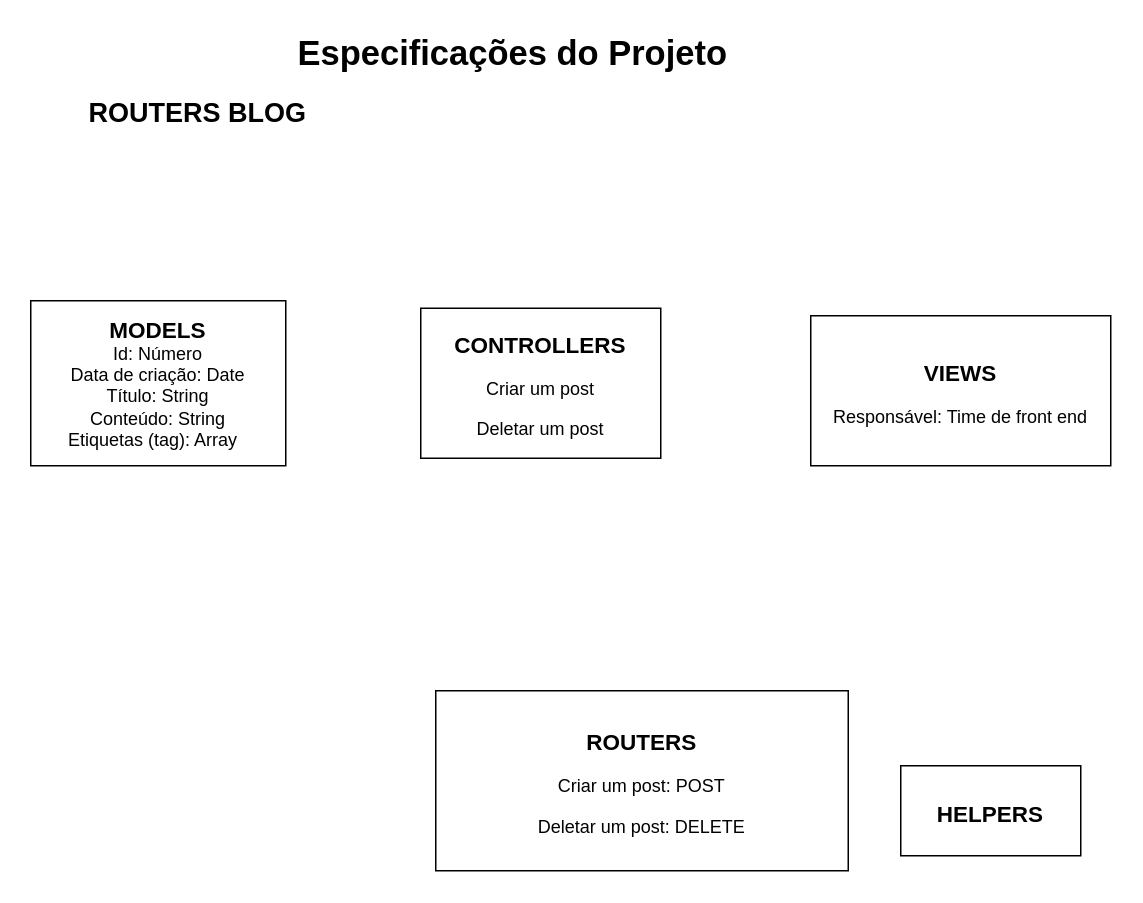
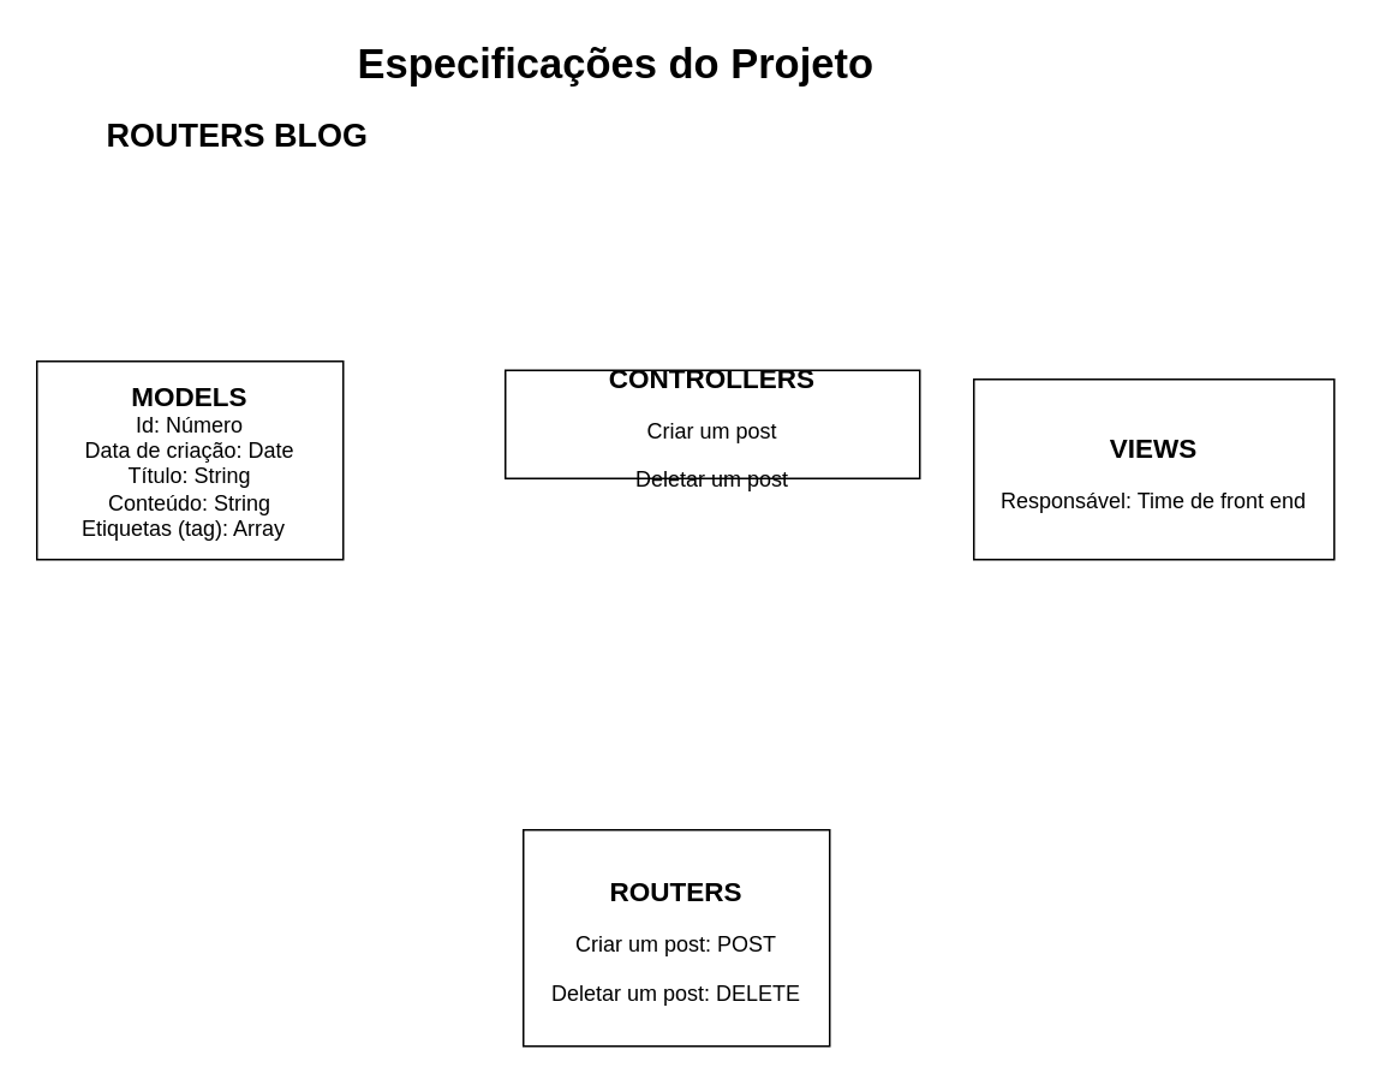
- <mxCell id="5" value="&lt;span style=&quot;font-size: 15px&quot;&gt;&lt;b&gt;CONTROLLERS&lt;/b&gt;&lt;/span&gt;&lt;br style=&quot;font-size: 16px&quot;&gt;&lt;font style=&quot;font-size: 12px&quot;&gt;Criar um post&lt;br&gt;Deletar um post&lt;br&gt;&lt;/font&gt;" style="rounded=0;whiteSpace=wrap;html=1;fontSize=23;" vertex="1" parent="1"><mxGeometry x="280" y="205" width="160" height="100" as="geometry" /></mxCell>
+ <mxCell id="5" value="&lt;span style=&quot;font-size: 15px&quot;&gt;&lt;b&gt;CONTROLLERS&lt;/b&gt;&lt;/span&gt;&lt;br style=&quot;font-size: 16px&quot;&gt;&lt;font style=&quot;font-size: 12px&quot;&gt;Criar um post&lt;br&gt;Deletar um post&lt;br&gt;&lt;/font&gt;" style="rounded=0;whiteSpace=wrap;html=1;fontSize=23;" vertex="1" parent="1"><mxGeometry x="280" y="205" width="230" height="60" as="geometry" /></mxCell>
- <mxCell id="7" value="&lt;font style=&quot;font-size: 15px&quot;&gt;&lt;b&gt;ROUTERS&lt;br&gt;&lt;/b&gt;&lt;span style=&quot;font-size: 12px&quot;&gt;Criar um post: POST&lt;/span&gt;&lt;br style=&quot;font-size: 12px&quot;&gt;&lt;span style=&quot;font-size: 12px&quot;&gt;Deletar um post: DELETE&lt;/span&gt;&lt;b&gt;&lt;br&gt;&lt;/b&gt;&lt;/font&gt;" style="rounded=0;whiteSpace=wrap;html=1;fontSize=23;" vertex="1" parent="1"><mxGeometry x="290" y="460" width="275" height="120" as="geometry" /></mxCell>
+ <mxCell id="7" value="&lt;font style=&quot;font-size: 15px&quot;&gt;&lt;b&gt;ROUTERS&lt;br&gt;&lt;/b&gt;&lt;span style=&quot;font-size: 12px&quot;&gt;Criar um post: POST&lt;/span&gt;&lt;br style=&quot;font-size: 12px&quot;&gt;&lt;span style=&quot;font-size: 12px&quot;&gt;Deletar um post: DELETE&lt;/span&gt;&lt;b&gt;&lt;br&gt;&lt;/b&gt;&lt;/font&gt;" style="rounded=0;whiteSpace=wrap;html=1;fontSize=23;" vertex="1" parent="1"><mxGeometry x="290" y="460" width="170" height="120" as="geometry" /></mxCell>
- <mxCell id="8" value="&lt;font style=&quot;font-size: 15px&quot;&gt;&lt;b&gt;HELPERS&lt;br&gt;&lt;/b&gt;&lt;/font&gt;" style="rounded=0;whiteSpace=wrap;html=1;fontSize=23;" vertex="1" parent="1"><mxGeometry x="600" y="510" width="120" height="60" as="geometry" /></mxCell>
